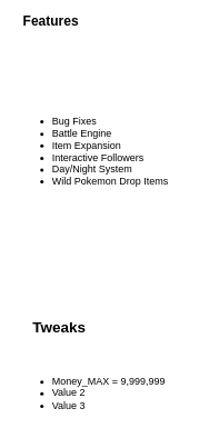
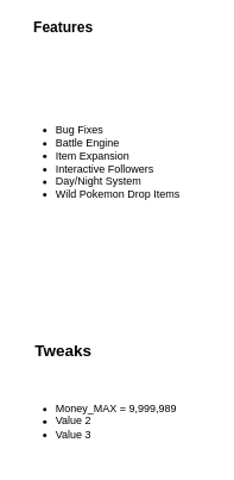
- <mxCell id="3" value="&lt;div style=&quot;font-size: 16px;&quot;&gt;Features&lt;/div&gt;&lt;div style=&quot;font-size: 16px;&quot;&gt;&lt;br style=&quot;font-size: 16px;&quot;&gt;&lt;/div&gt;" style="text;strokeColor=none;fillColor=none;html=1;fontSize=16;fontStyle=1;verticalAlign=middle;align=center;" vertex="1" parent="1"><mxGeometry x="10" y="15" width="100" height="40" as="geometry" /></mxCell>
+ <mxCell id="3" value="&lt;div style=&quot;font-size: 16px;&quot;&gt;Features&lt;/div&gt;&lt;div style=&quot;font-size: 16px;&quot;&gt;&lt;br style=&quot;font-size: 16px;&quot;&gt;&lt;/div&gt;" style="text;strokeColor=none;fillColor=none;html=1;fontSize=16;fontStyle=1;verticalAlign=middle;align=center;" vertex="1" parent="1"><mxGeometry x="20" y="20" width="100" height="40" as="geometry" /></mxCell>
- <mxCell id="5" value="&lt;ul style=&quot;font-size: 12px;&quot;&gt;&lt;li style=&quot;font-size: 12px;&quot;&gt;Money_MAX = 9,999,999&lt;br&gt;&lt;/li&gt;&lt;li style=&quot;font-size: 12px;&quot;&gt;Value 2&lt;/li&gt;&lt;li style=&quot;font-size: 12px;&quot;&gt;Value 3&lt;/li&gt;&lt;/ul&gt;" style="text;strokeColor=none;fillColor=none;html=1;whiteSpace=wrap;verticalAlign=middle;overflow=hidden;fontSize=12;" vertex="1" parent="1"><mxGeometry x="20" y="427" width="220" height="88" as="geometry" /></mxCell>
+ <mxCell id="5" value="&lt;ul style=&quot;font-size: 12px;&quot;&gt;&lt;li style=&quot;font-size: 12px;&quot;&gt;Money_MAX = 9,999,989&lt;br&gt;&lt;/li&gt;&lt;li style=&quot;font-size: 12px;&quot;&gt;Value 2&lt;/li&gt;&lt;li style=&quot;font-size: 12px;&quot;&gt;Value 3&lt;/li&gt;&lt;/ul&gt;" style="text;strokeColor=none;fillColor=none;html=1;whiteSpace=wrap;verticalAlign=middle;overflow=hidden;fontSize=12;" vertex="1" parent="1"><mxGeometry x="20" y="427" width="220" height="88" as="geometry" /></mxCell>
